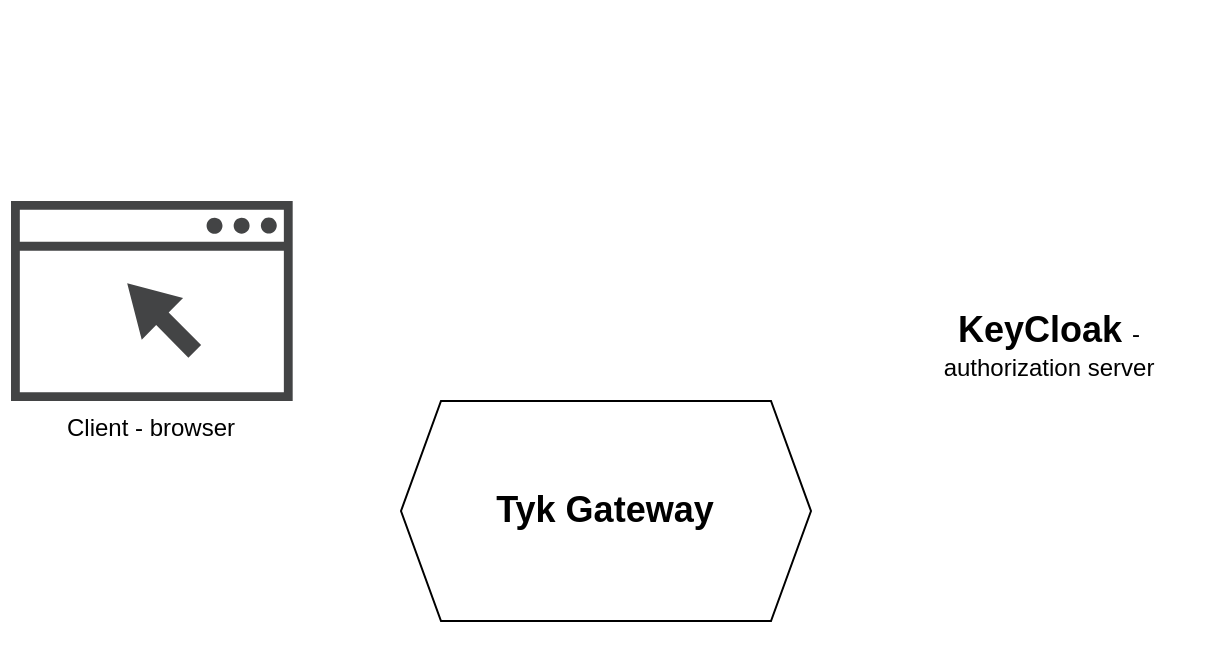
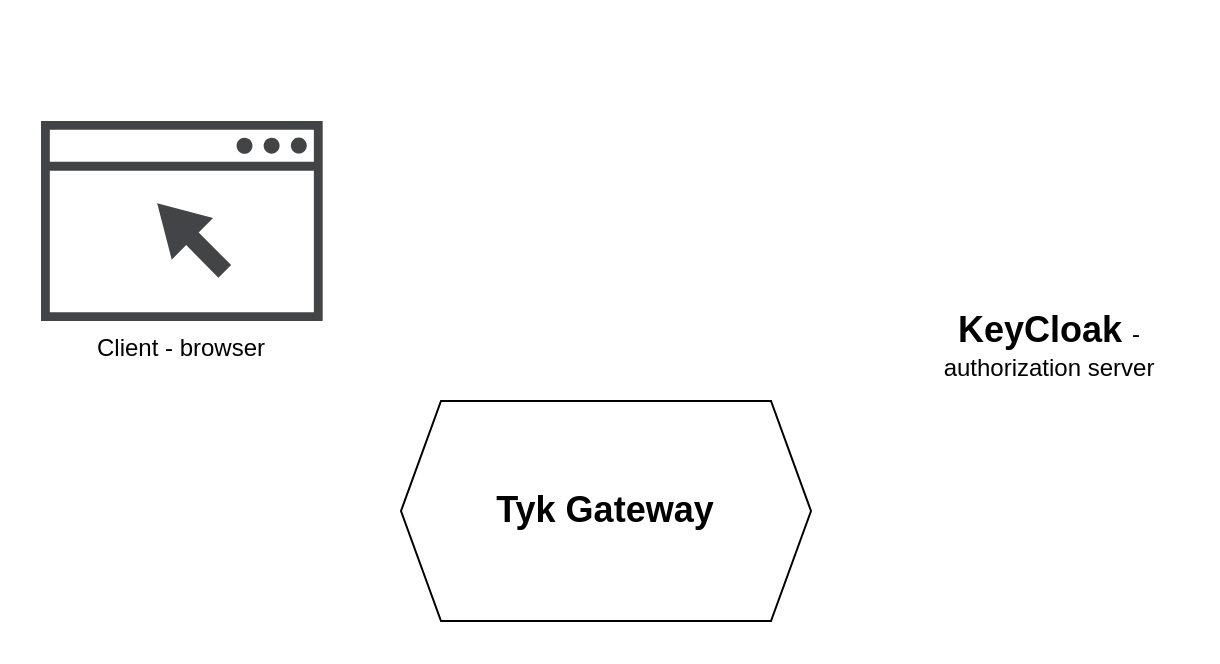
- <mxCell id="4" value="Client - browser" style="pointerEvents=1;shadow=0;dashed=0;html=1;strokeColor=none;fillColor=#434445;aspect=fixed;labelPosition=center;verticalLabelPosition=bottom;verticalAlign=top;align=center;outlineConnect=0;shape=mxgraph.vvd.web_browser;" parent="1" vertex="1"><mxGeometry x="5" y="100" width="140.84" height="100" as="geometry" /></mxCell>
+ <mxCell id="4" value="Client - browser" style="pointerEvents=1;shadow=0;dashed=0;html=1;strokeColor=none;fillColor=#434445;aspect=fixed;labelPosition=center;verticalLabelPosition=bottom;verticalAlign=top;align=center;outlineConnect=0;shape=mxgraph.vvd.web_browser;" parent="1" vertex="1"><mxGeometry x="20" y="60" width="140.84" height="100" as="geometry" /></mxCell>
